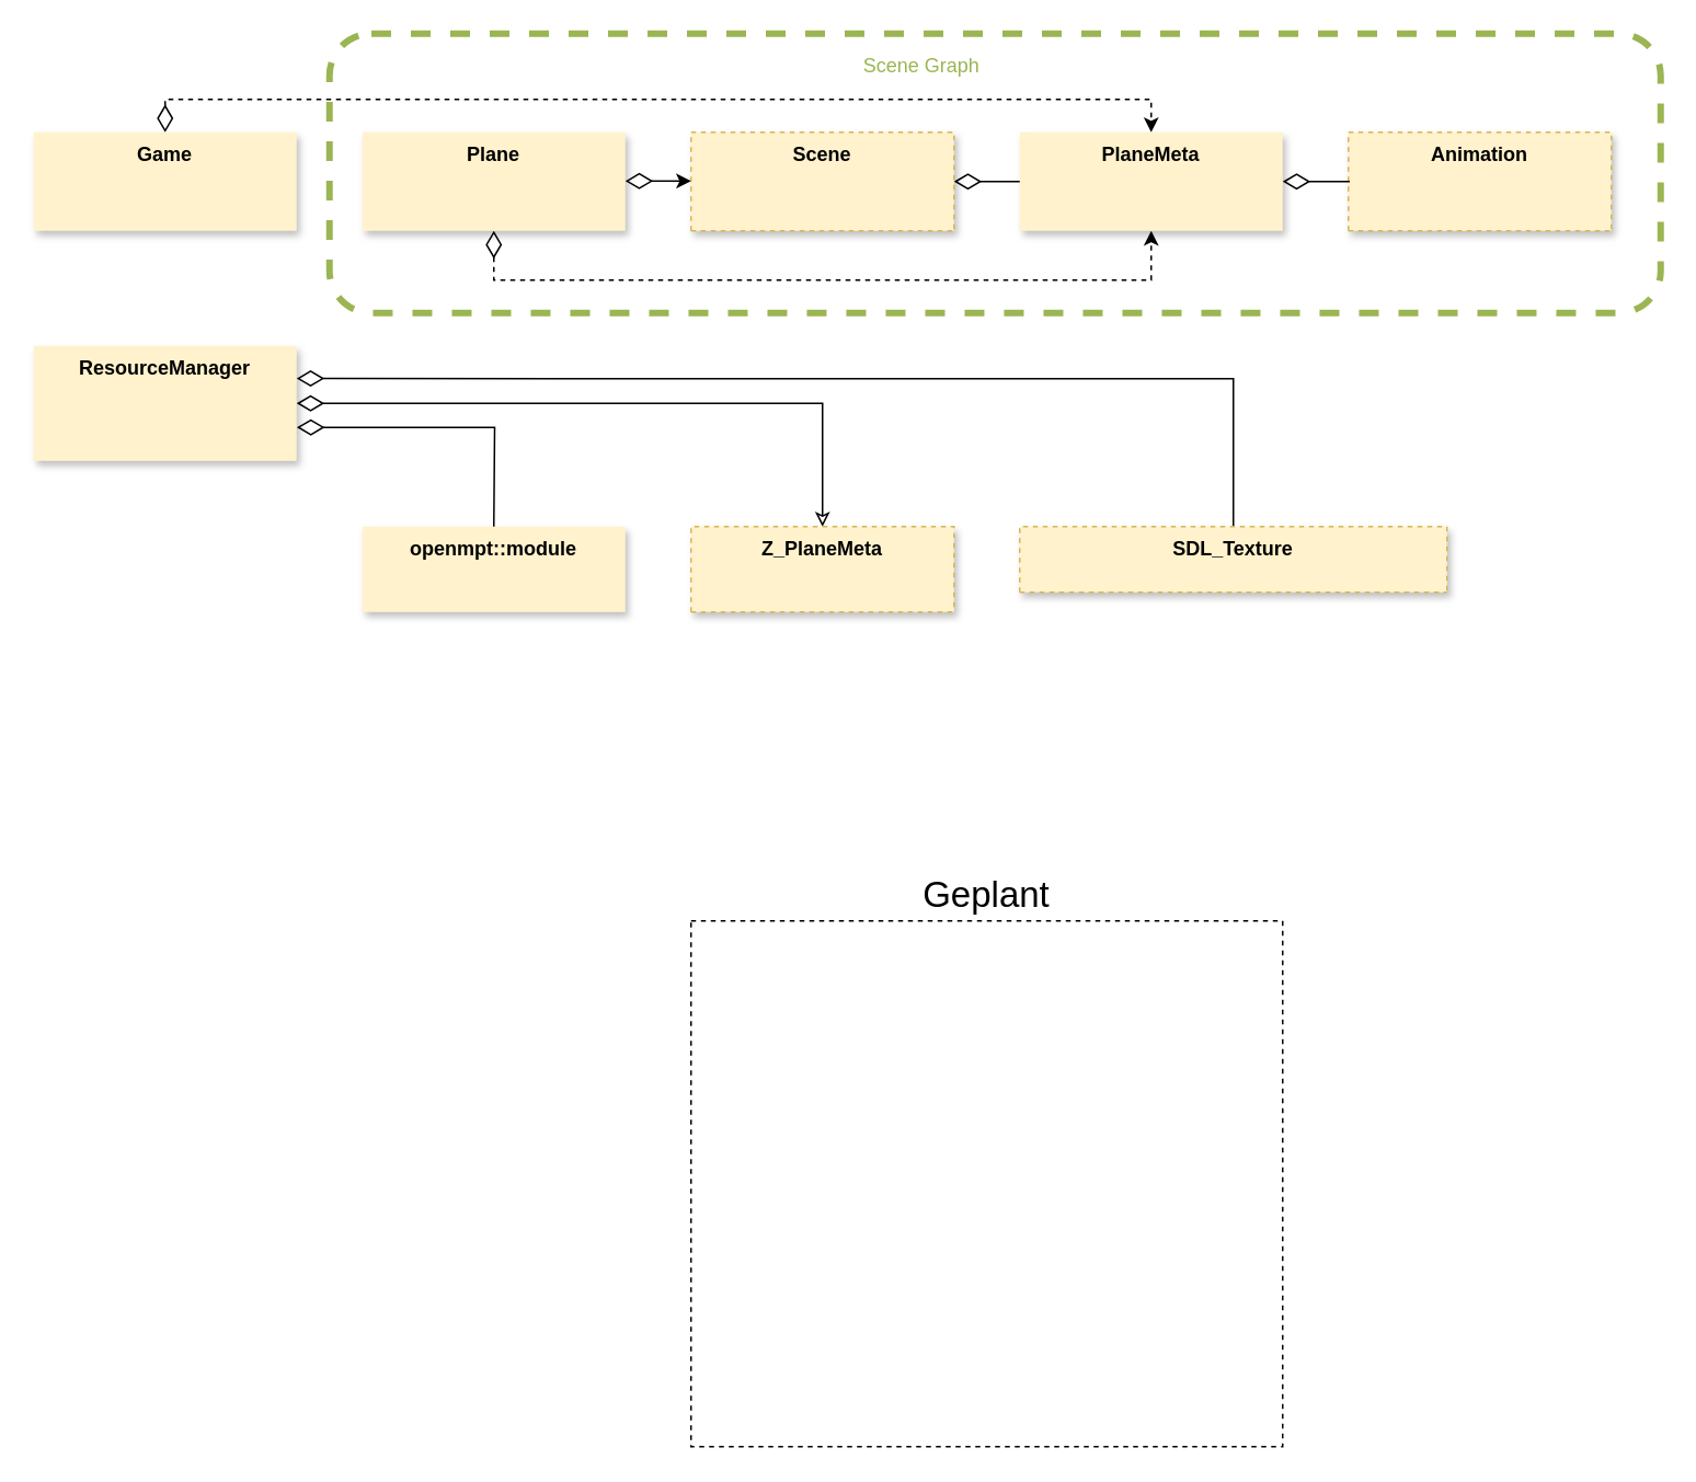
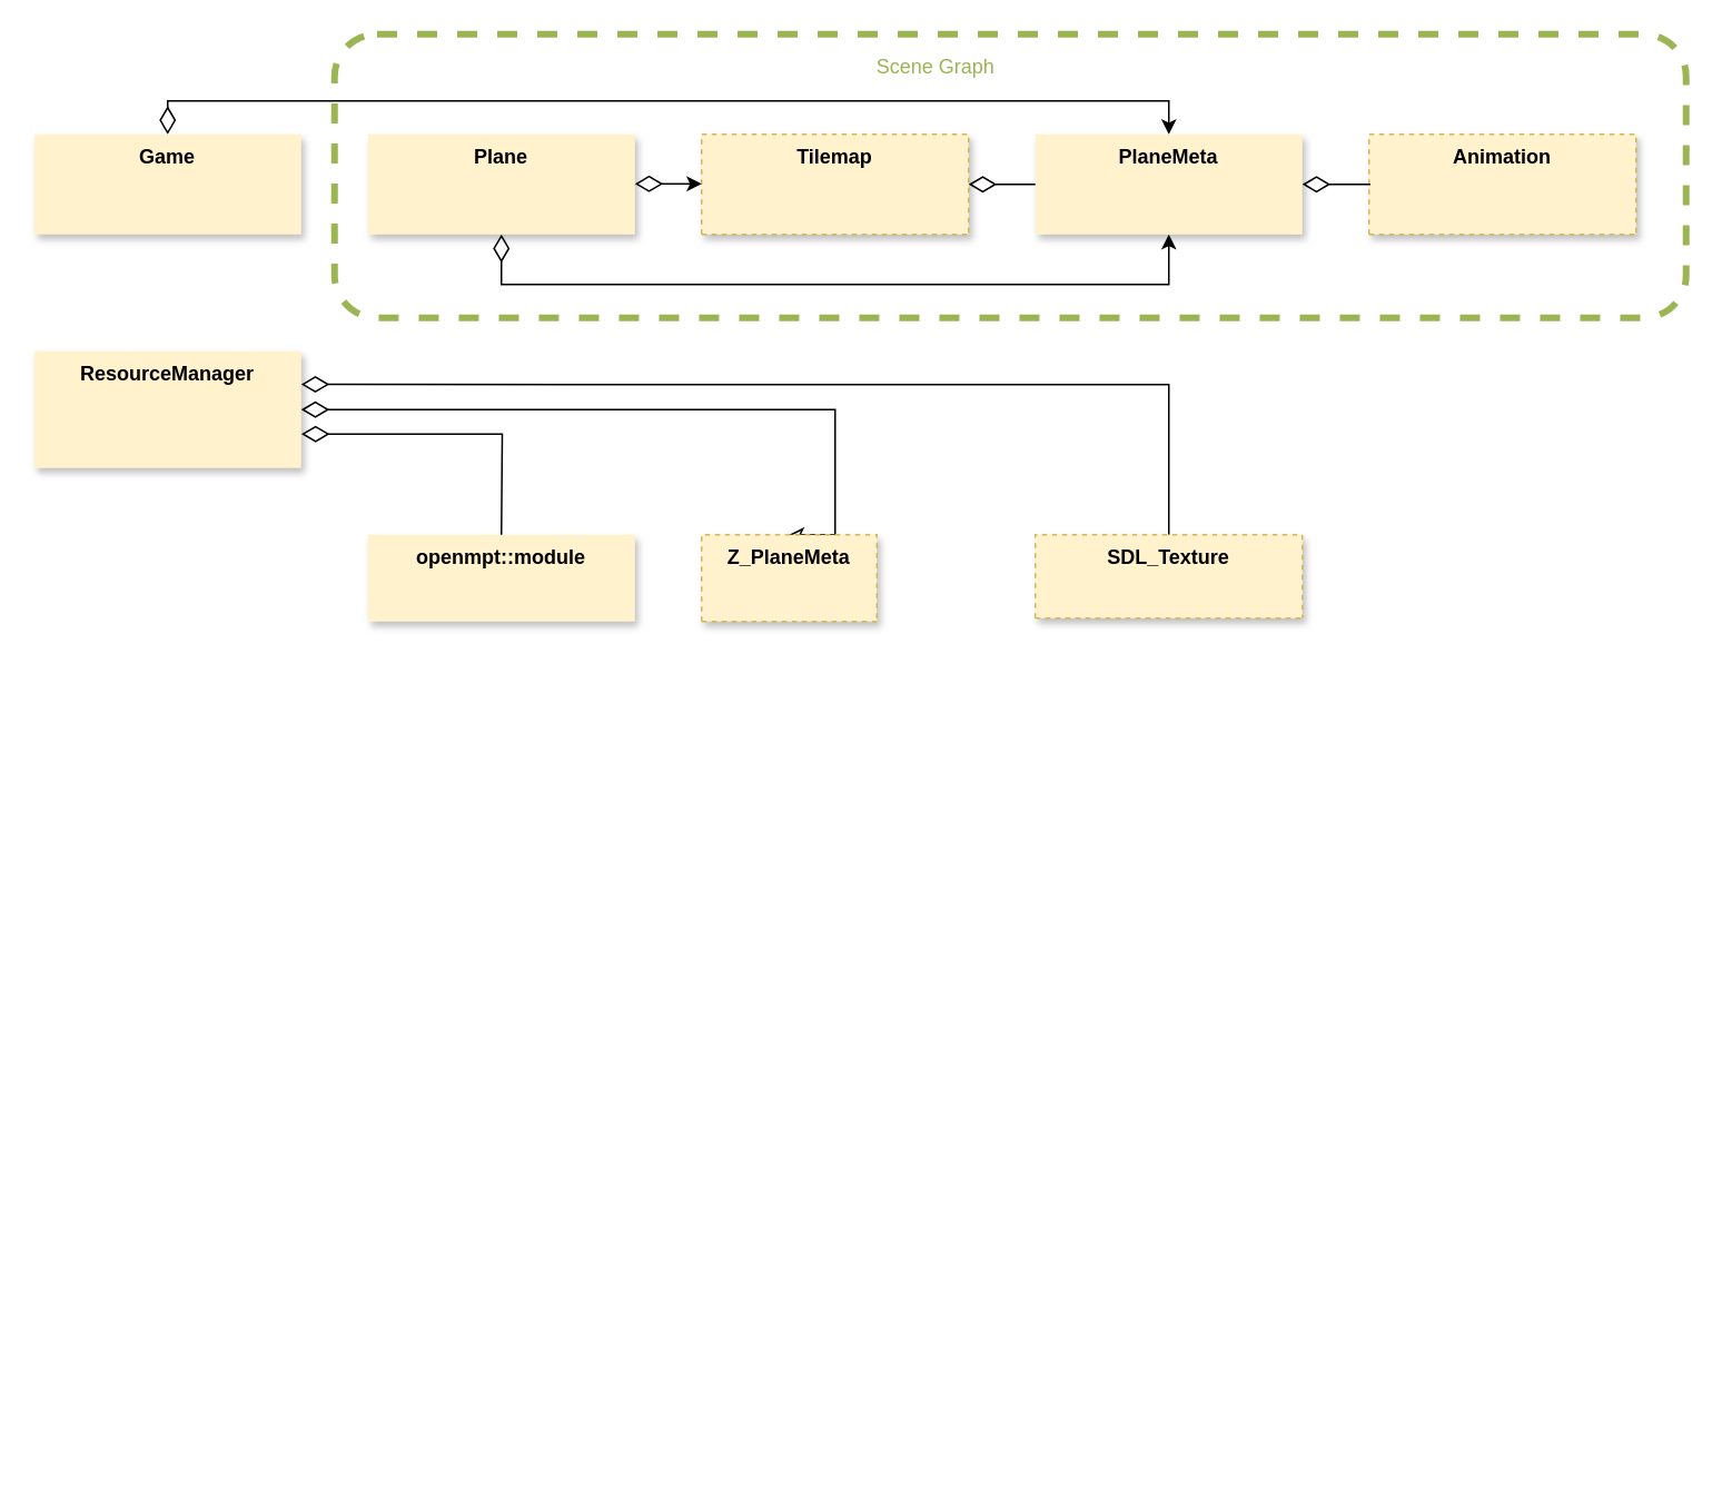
- <mxCell id="6" style="edgeStyle=orthogonalEdgeStyle;rounded=0;orthogonalLoop=1;jettySize=auto;html=1;entryX=0.5;entryY=0;entryDx=0;entryDy=0;fontSize=12;startSize=14;startArrow=diamondThin;startFill=0;dashed=1;" parent="1" source="8" target="13" edge="1"><mxGeometry relative="1" as="geometry"><Array as="points"><mxPoint x="100" y="60" /><mxPoint x="700" y="60" /></Array></mxGeometry></mxCell>
+ <mxCell id="6" style="edgeStyle=orthogonalEdgeStyle;rounded=0;orthogonalLoop=1;jettySize=auto;html=1;entryX=0.5;entryY=0;entryDx=0;entryDy=0;fontSize=12;startSize=14;startArrow=diamondThin;startFill=0;" parent="1" source="8" target="13" edge="1"><mxGeometry relative="1" as="geometry"><Array as="points"><mxPoint x="100" y="60" /><mxPoint x="700" y="60" /></Array></mxGeometry></mxCell>
- <mxCell id="15" value="Scene" style="swimlane;fontStyle=1;align=center;verticalAlign=top;childLayout=stackLayout;horizontal=1;startSize=60;horizontalStack=0;resizeParent=1;resizeParentMax=0;resizeLast=0;collapsible=1;marginBottom=0;dashed=1;fontSize=12;fillColor=#fff2cc;strokeColor=#d6b656;shadow=1;" parent="1" vertex="1"><mxGeometry x="420" y="80" width="160" height="60" as="geometry" /></mxCell>
+ <mxCell id="15" value="Tilemap" style="swimlane;fontStyle=1;align=center;verticalAlign=top;childLayout=stackLayout;horizontal=1;startSize=60;horizontalStack=0;resizeParent=1;resizeParentMax=0;resizeLast=0;collapsible=1;marginBottom=0;dashed=1;fontSize=12;fillColor=#fff2cc;strokeColor=#d6b656;shadow=1;" parent="1" vertex="1"><mxGeometry x="420" y="80" width="160" height="60" as="geometry" /></mxCell>
- <mxCell id="4" style="edgeStyle=orthogonalEdgeStyle;rounded=0;orthogonalLoop=1;jettySize=auto;html=1;fontSize=12;startArrow=diamondThin;startFill=0;startSize=14;exitX=0.5;exitY=1;exitDx=0;exitDy=0;dashed=1;" parent="1" source="5" target="13" edge="1"><mxGeometry relative="1" as="geometry"><mxPoint x="660" y="140" as="targetPoint" /><Array as="points"><mxPoint x="300" y="170" /><mxPoint x="700" y="170" /></Array></mxGeometry></mxCell>
+ <mxCell id="4" style="edgeStyle=orthogonalEdgeStyle;rounded=0;orthogonalLoop=1;jettySize=auto;html=1;fontSize=12;startArrow=diamondThin;startFill=0;startSize=14;exitX=0.5;exitY=1;exitDx=0;exitDy=0;" parent="1" source="5" target="13" edge="1"><mxGeometry relative="1" as="geometry"><mxPoint x="660" y="140" as="targetPoint" /><Array as="points"><mxPoint x="300" y="170" /><mxPoint x="700" y="170" /></Array></mxGeometry></mxCell>
- <mxCell id="18" value="SDL_Texture" style="swimlane;fontStyle=1;align=center;verticalAlign=top;childLayout=stackLayout;horizontal=1;startSize=50;horizontalStack=0;resizeParent=1;resizeParentMax=0;resizeLast=0;collapsible=1;marginBottom=0;dashed=1;fontSize=12;fillColor=#fff2cc;strokeColor=#d6b656;shadow=1;" parent="1" vertex="1"><mxGeometry x="620" y="320" width="260" height="40" as="geometry" /></mxCell>
+ <mxCell id="18" value="SDL_Texture" style="swimlane;fontStyle=1;align=center;verticalAlign=top;childLayout=stackLayout;horizontal=1;startSize=50;horizontalStack=0;resizeParent=1;resizeParentMax=0;resizeLast=0;collapsible=1;marginBottom=0;dashed=1;fontSize=12;fillColor=#fff2cc;strokeColor=#d6b656;shadow=1;" parent="1" vertex="1"><mxGeometry x="620" y="320" width="160" height="50" as="geometry" /></mxCell>
- <mxCell id="17" value="Z_PlaneMeta" style="swimlane;fontStyle=1;align=center;verticalAlign=top;childLayout=stackLayout;horizontal=1;startSize=52;horizontalStack=0;resizeParent=1;resizeParentMax=0;resizeLast=0;collapsible=1;marginBottom=0;dashed=1;fontSize=12;fillColor=#fff2cc;strokeColor=#d6b656;shadow=1;" parent="1" vertex="1"><mxGeometry x="420" y="320" width="160" height="52" as="geometry" /></mxCell>
+ <mxCell id="17" value="Z_PlaneMeta" style="swimlane;fontStyle=1;align=center;verticalAlign=top;childLayout=stackLayout;horizontal=1;startSize=52;horizontalStack=0;resizeParent=1;resizeParentMax=0;resizeLast=0;collapsible=1;marginBottom=0;dashed=1;fontSize=12;fillColor=#fff2cc;strokeColor=#d6b656;shadow=1;" parent="1" vertex="1"><mxGeometry x="420" y="320" width="105" height="52" as="geometry" /></mxCell>
- <mxCell id="3" value="Geplant" style="rounded=0;whiteSpace=wrap;html=1;dashed=1;fillColor=none;fontSize=22;align=center;labelPosition=center;verticalLabelPosition=top;verticalAlign=bottom;strokeColor=default;" parent="1" vertex="1"><mxGeometry x="420" y="560" width="360" height="320" as="geometry" /></mxCell>
